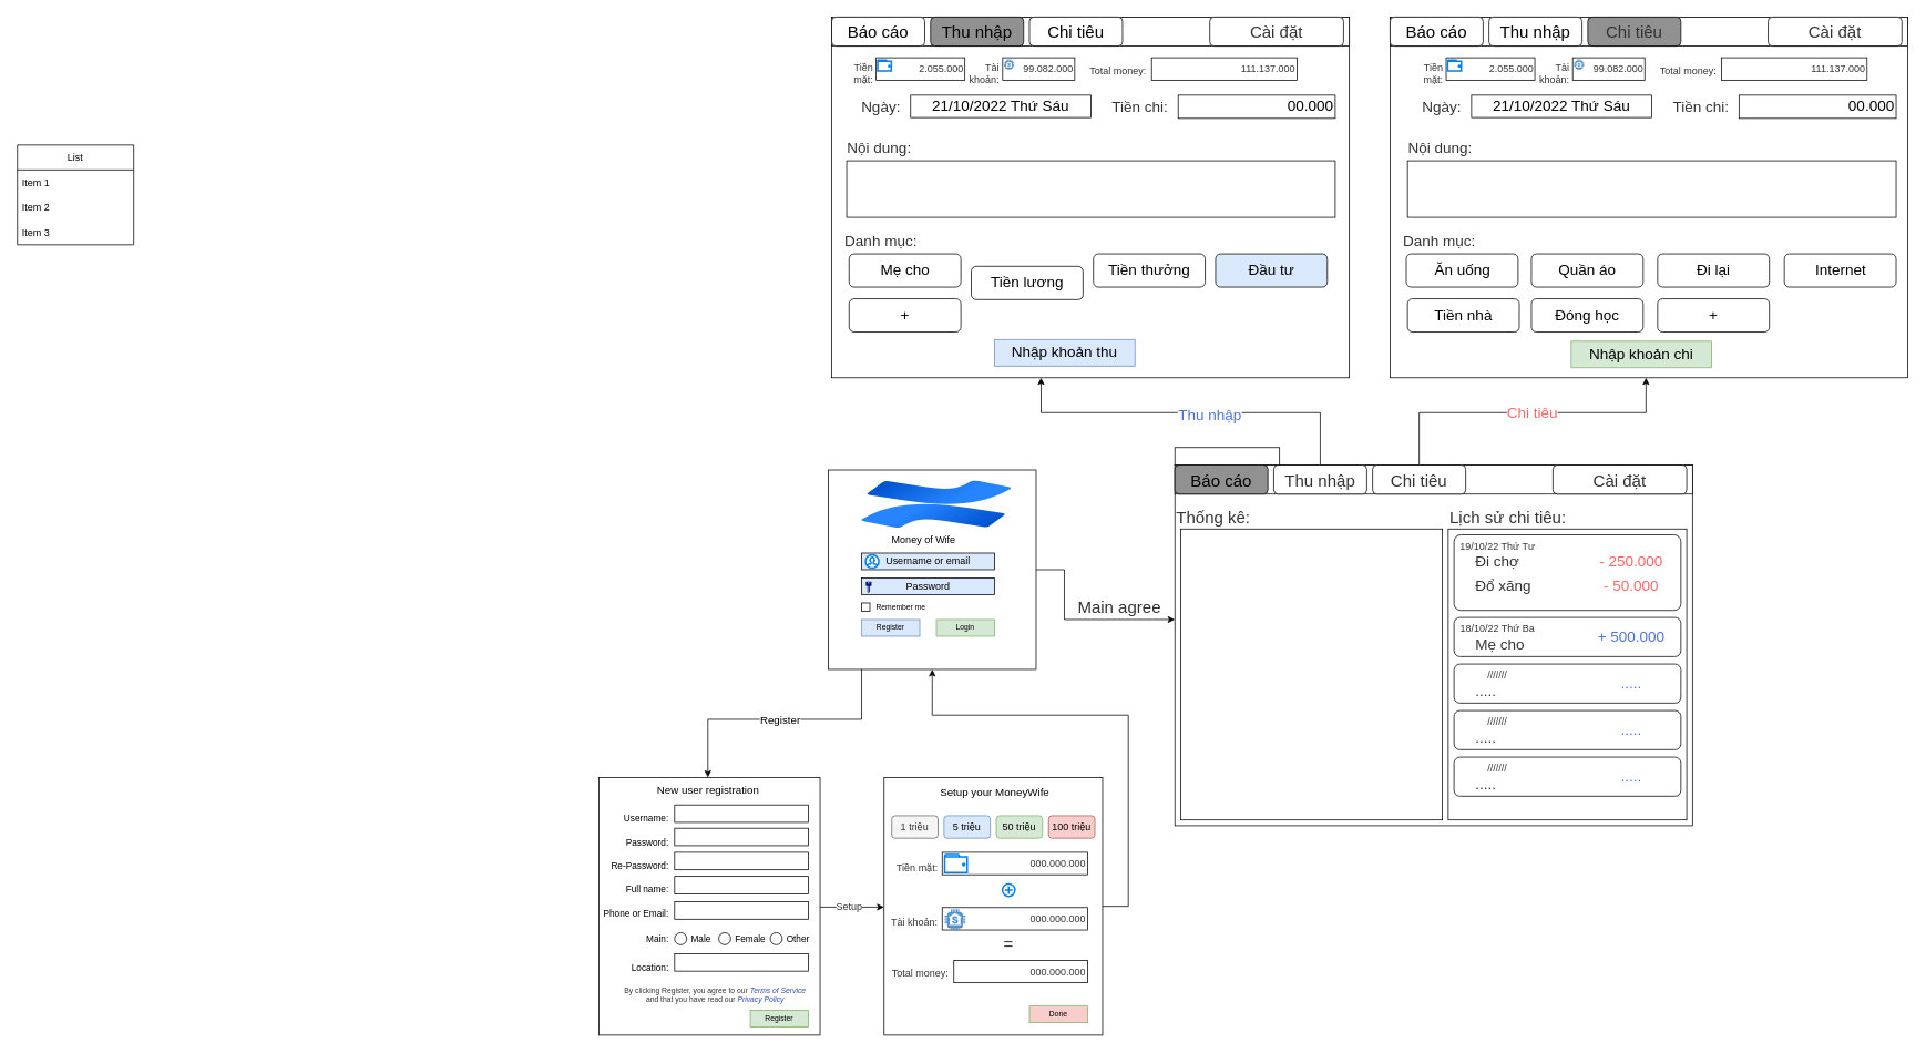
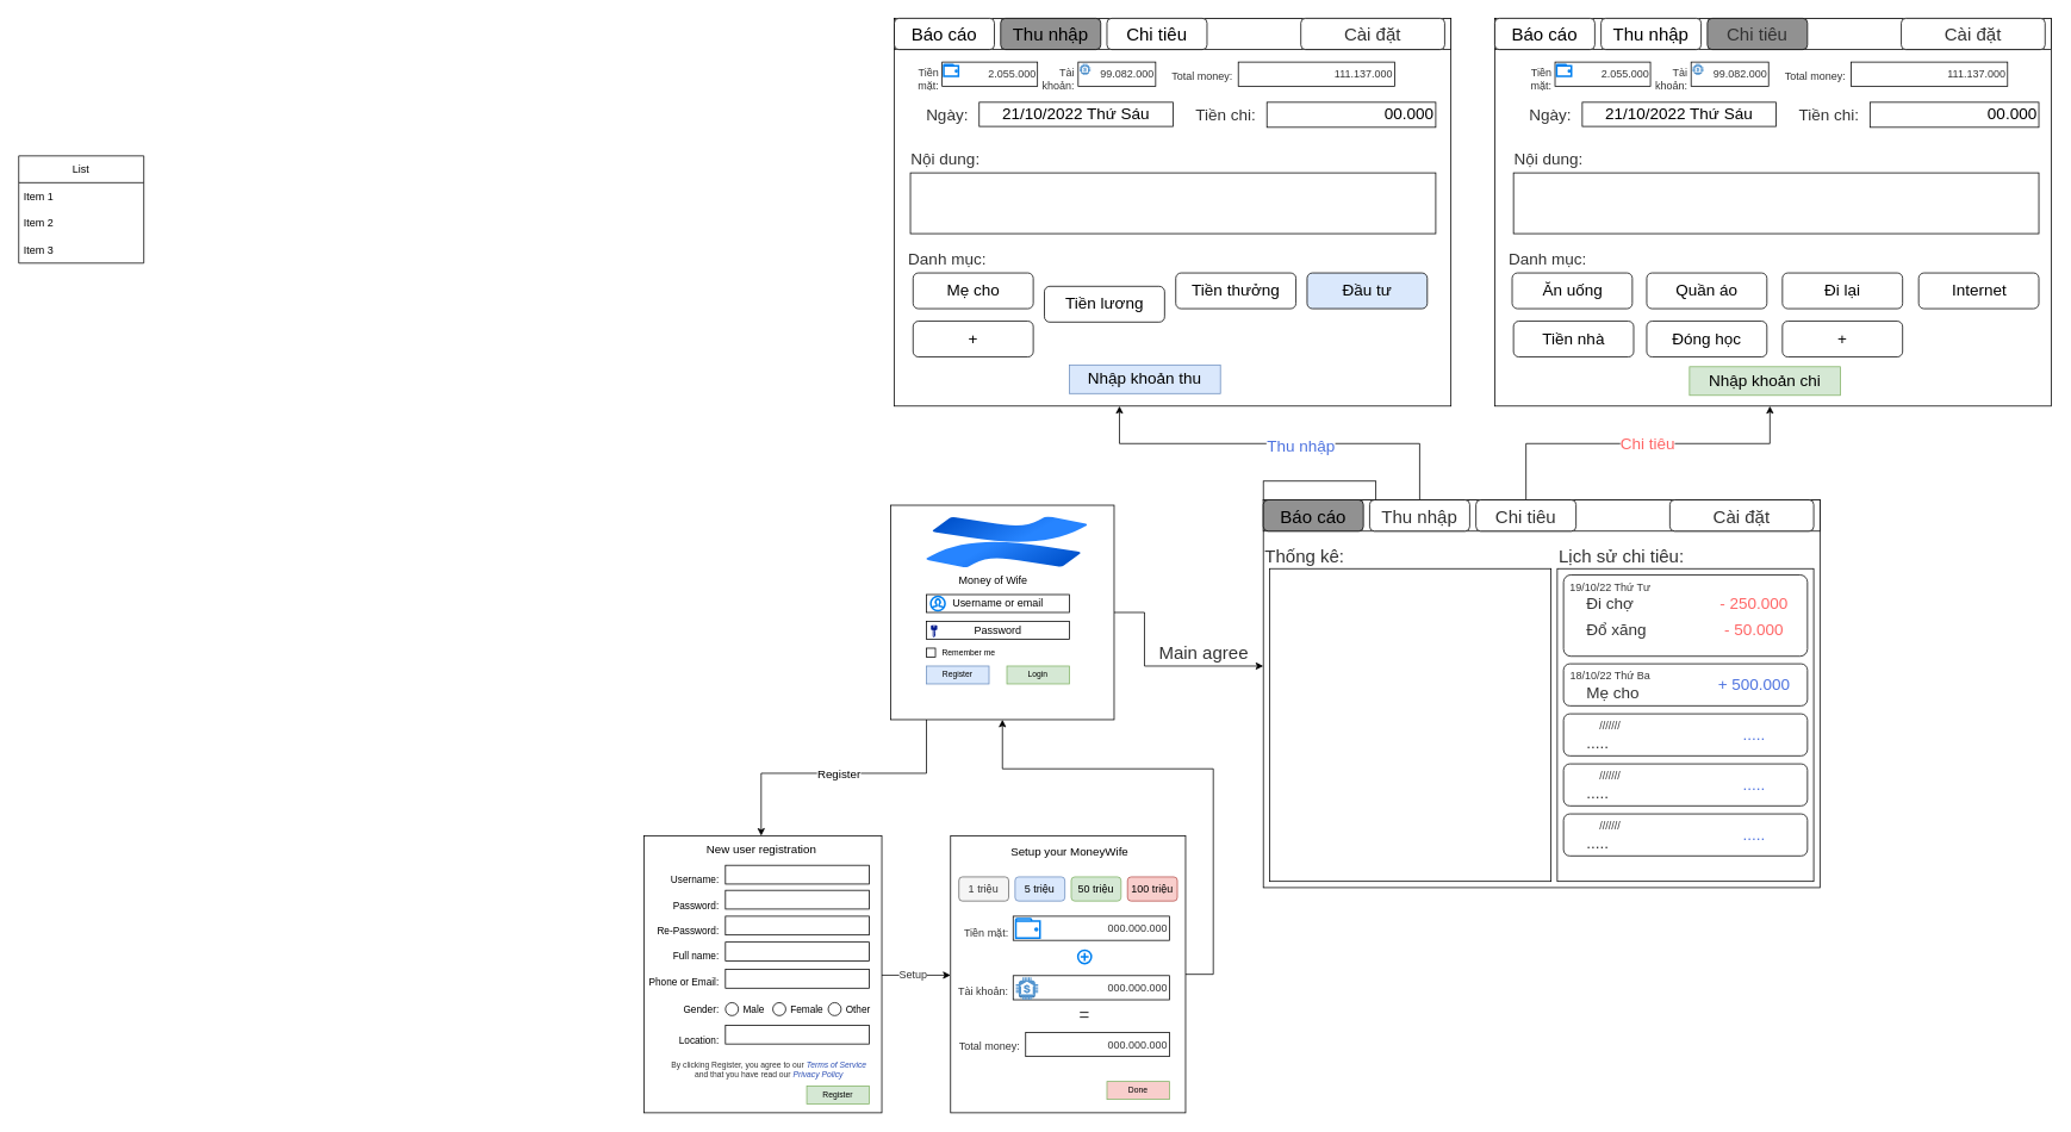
- <mxCell id="6" value="Username or email" style="rounded=0;whiteSpace=wrap;html=1;fillColor=#dae8fc;" parent="1" vertex="1"><mxGeometry x="1036" y="665" width="160" height="20" as="geometry" /></mxCell>
+ <mxCell id="6" value="Username or email" style="rounded=0;whiteSpace=wrap;html=1;" parent="1" vertex="1"><mxGeometry x="1036" y="665" width="160" height="20" as="geometry" /></mxCell>
- <mxCell id="7" value="Password" style="rounded=0;whiteSpace=wrap;html=1;fillColor=#dae8fc;" parent="1" vertex="1"><mxGeometry x="1036" y="695" width="160" height="20" as="geometry" /></mxCell>
+ <mxCell id="7" value="Password" style="rounded=0;whiteSpace=wrap;html=1;" parent="1" vertex="1"><mxGeometry x="1036" y="695" width="160" height="20" as="geometry" /></mxCell>
- <mxCell id="26" value="Main:" style="text;html=1;strokeColor=none;fillColor=none;align=right;verticalAlign=middle;whiteSpace=wrap;rounded=0;fontSize=11;" parent="1" vertex="1"><mxGeometry x="746" y="1119" width="60" height="20" as="geometry" /></mxCell>
+ <mxCell id="26" value="Gender:" style="text;html=1;strokeColor=none;fillColor=none;align=right;verticalAlign=middle;whiteSpace=wrap;rounded=0;fontSize=11;" parent="1" vertex="1"><mxGeometry x="746" y="1119" width="60" height="20" as="geometry" /></mxCell>
